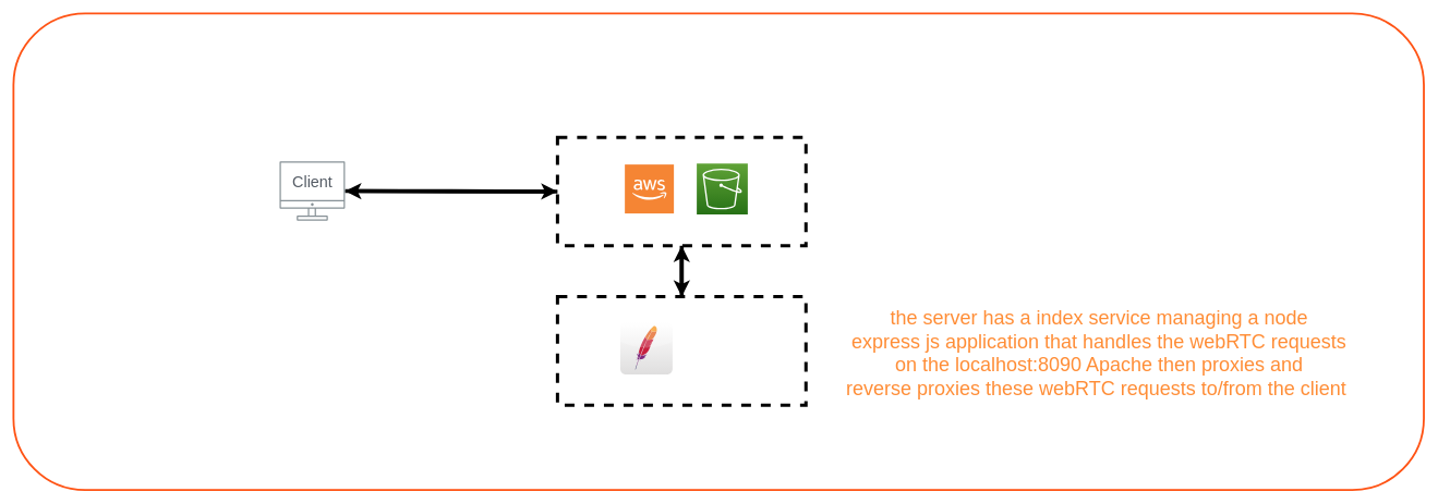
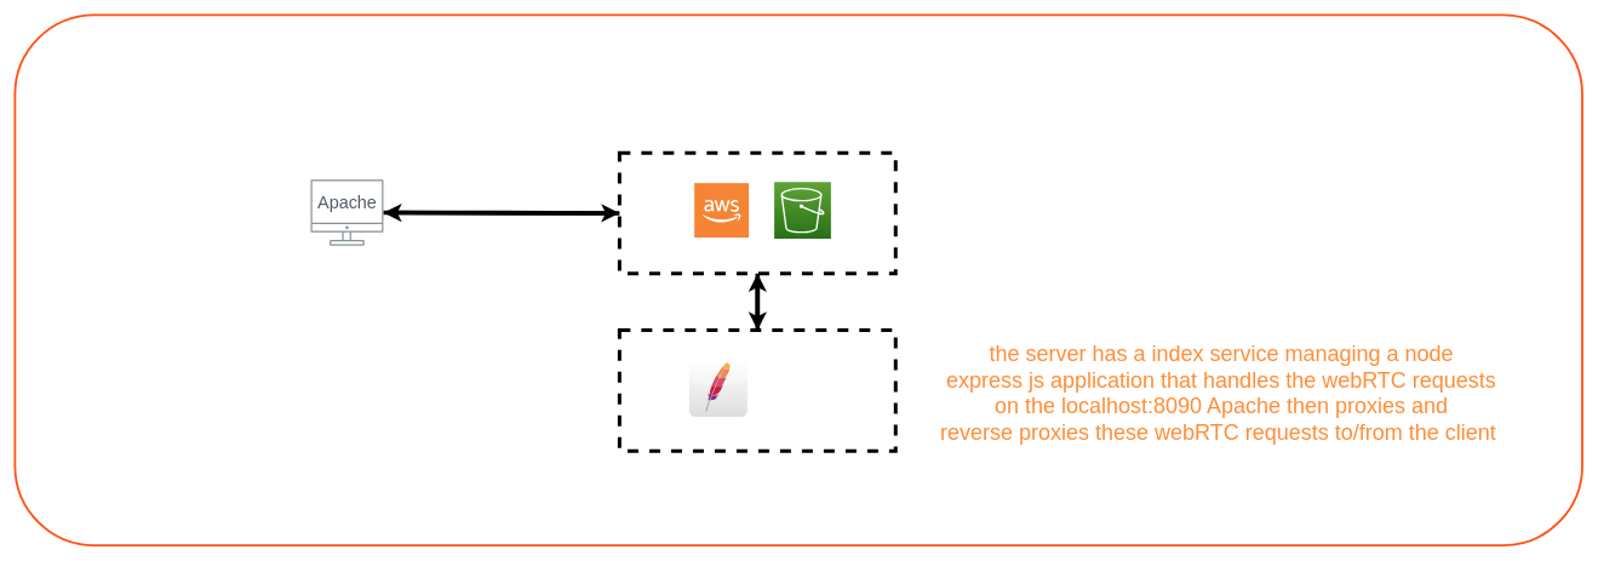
- <mxCell id="9" value="&lt;div style=&quot;font-size: 24px;&quot;&gt;Client&lt;/div&gt;&lt;div style=&quot;font-size: 24px;&quot;&gt;&lt;br style=&quot;font-size: 24px;&quot;&gt;&lt;/div&gt;" style="outlineConnect=0;gradientColor=none;fontColor=#545B64;strokeColor=none;fillColor=#879196;dashed=0;verticalLabelPosition=middle;verticalAlign=middle;align=center;html=1;fontSize=24;fontStyle=0;aspect=fixed;shape=mxgraph.aws4.illustration_desktop;pointerEvents=1;labelBackgroundColor=none;horizontal=1;labelPosition=center;" parent="1" vertex="1"><mxGeometry x="427" y="246.5" width="100" height="91" as="geometry" /></mxCell>
+ <mxCell id="9" value="&lt;div style=&quot;font-size: 24px;&quot;&gt;Apache&lt;/div&gt;&lt;div style=&quot;font-size: 24px;&quot;&gt;&lt;br style=&quot;font-size: 24px;&quot;&gt;&lt;/div&gt;" style="outlineConnect=0;gradientColor=none;fontColor=#545B64;strokeColor=none;fillColor=#879196;dashed=0;verticalLabelPosition=middle;verticalAlign=middle;align=center;html=1;fontSize=24;fontStyle=0;aspect=fixed;shape=mxgraph.aws4.illustration_desktop;pointerEvents=1;labelBackgroundColor=none;horizontal=1;labelPosition=center;" parent="1" vertex="1"><mxGeometry x="427" y="246.5" width="100" height="91" as="geometry" /></mxCell>
